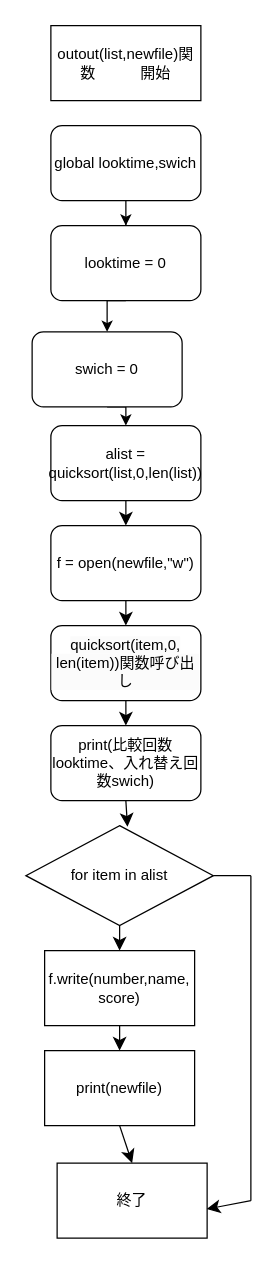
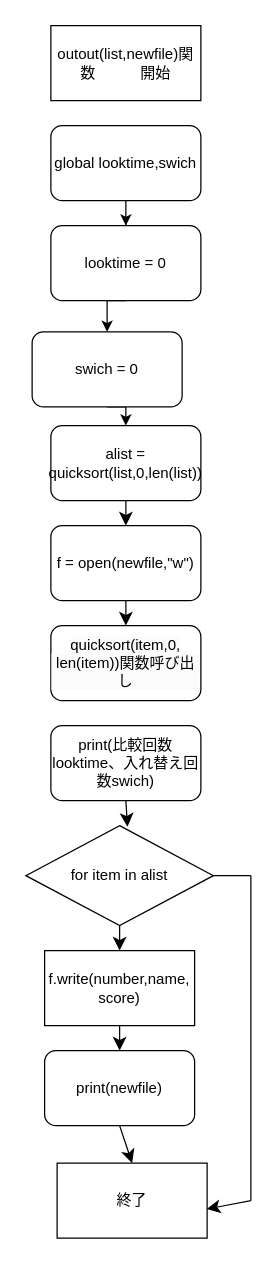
- <mxCell id="14" style="edgeStyle=none;curved=1;rounded=0;orthogonalLoop=1;jettySize=auto;html=1;exitX=0.5;exitY=1;exitDx=0;exitDy=0;entryX=0.5;entryY=0;entryDx=0;entryDy=0;fontSize=12;startSize=8;endSize=8;" edge="1" parent="1" source="15" target="16"><mxGeometry relative="1" as="geometry" /></mxCell>
- <mxCell id="22" value="print(newfile)" style="whiteSpace=wrap;html=1;rounded=0;" vertex="1" parent="1"><mxGeometry x="35" y="840" width="120" height="60" as="geometry" /></mxCell>
+ <mxCell id="22" value="print(newfile)" style="rounded=1;whiteSpace=wrap;html=1;" vertex="1" parent="1"><mxGeometry x="35" y="840" width="120" height="60" as="geometry" /></mxCell>
